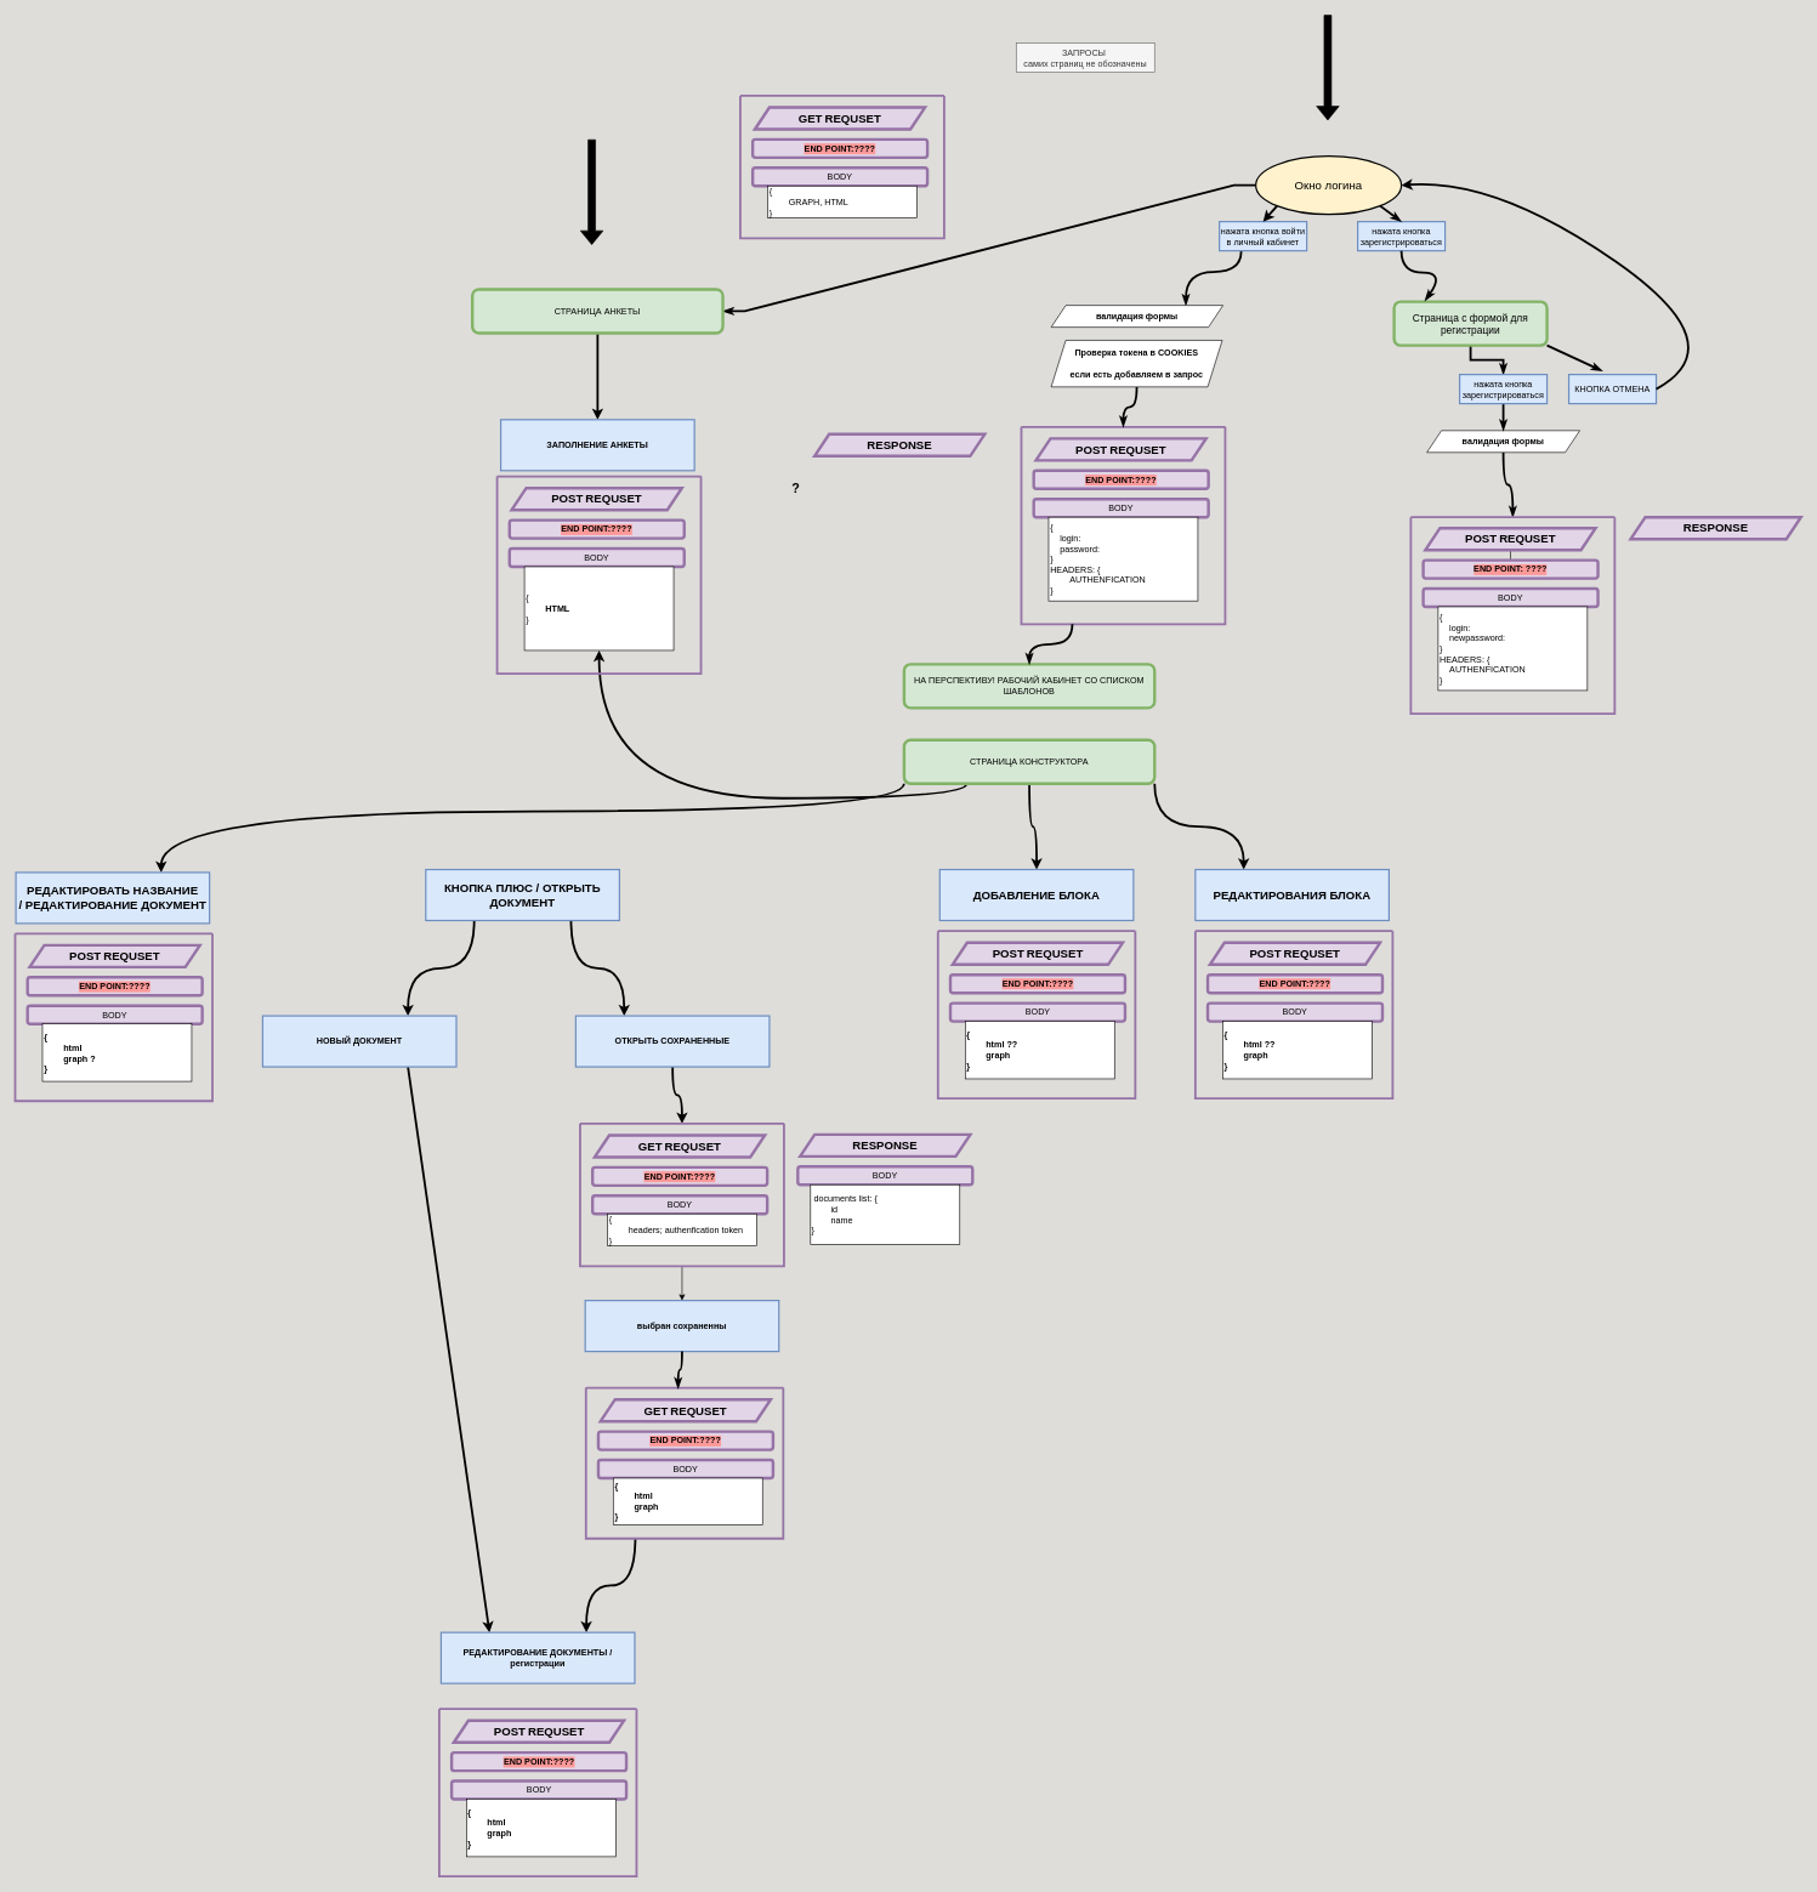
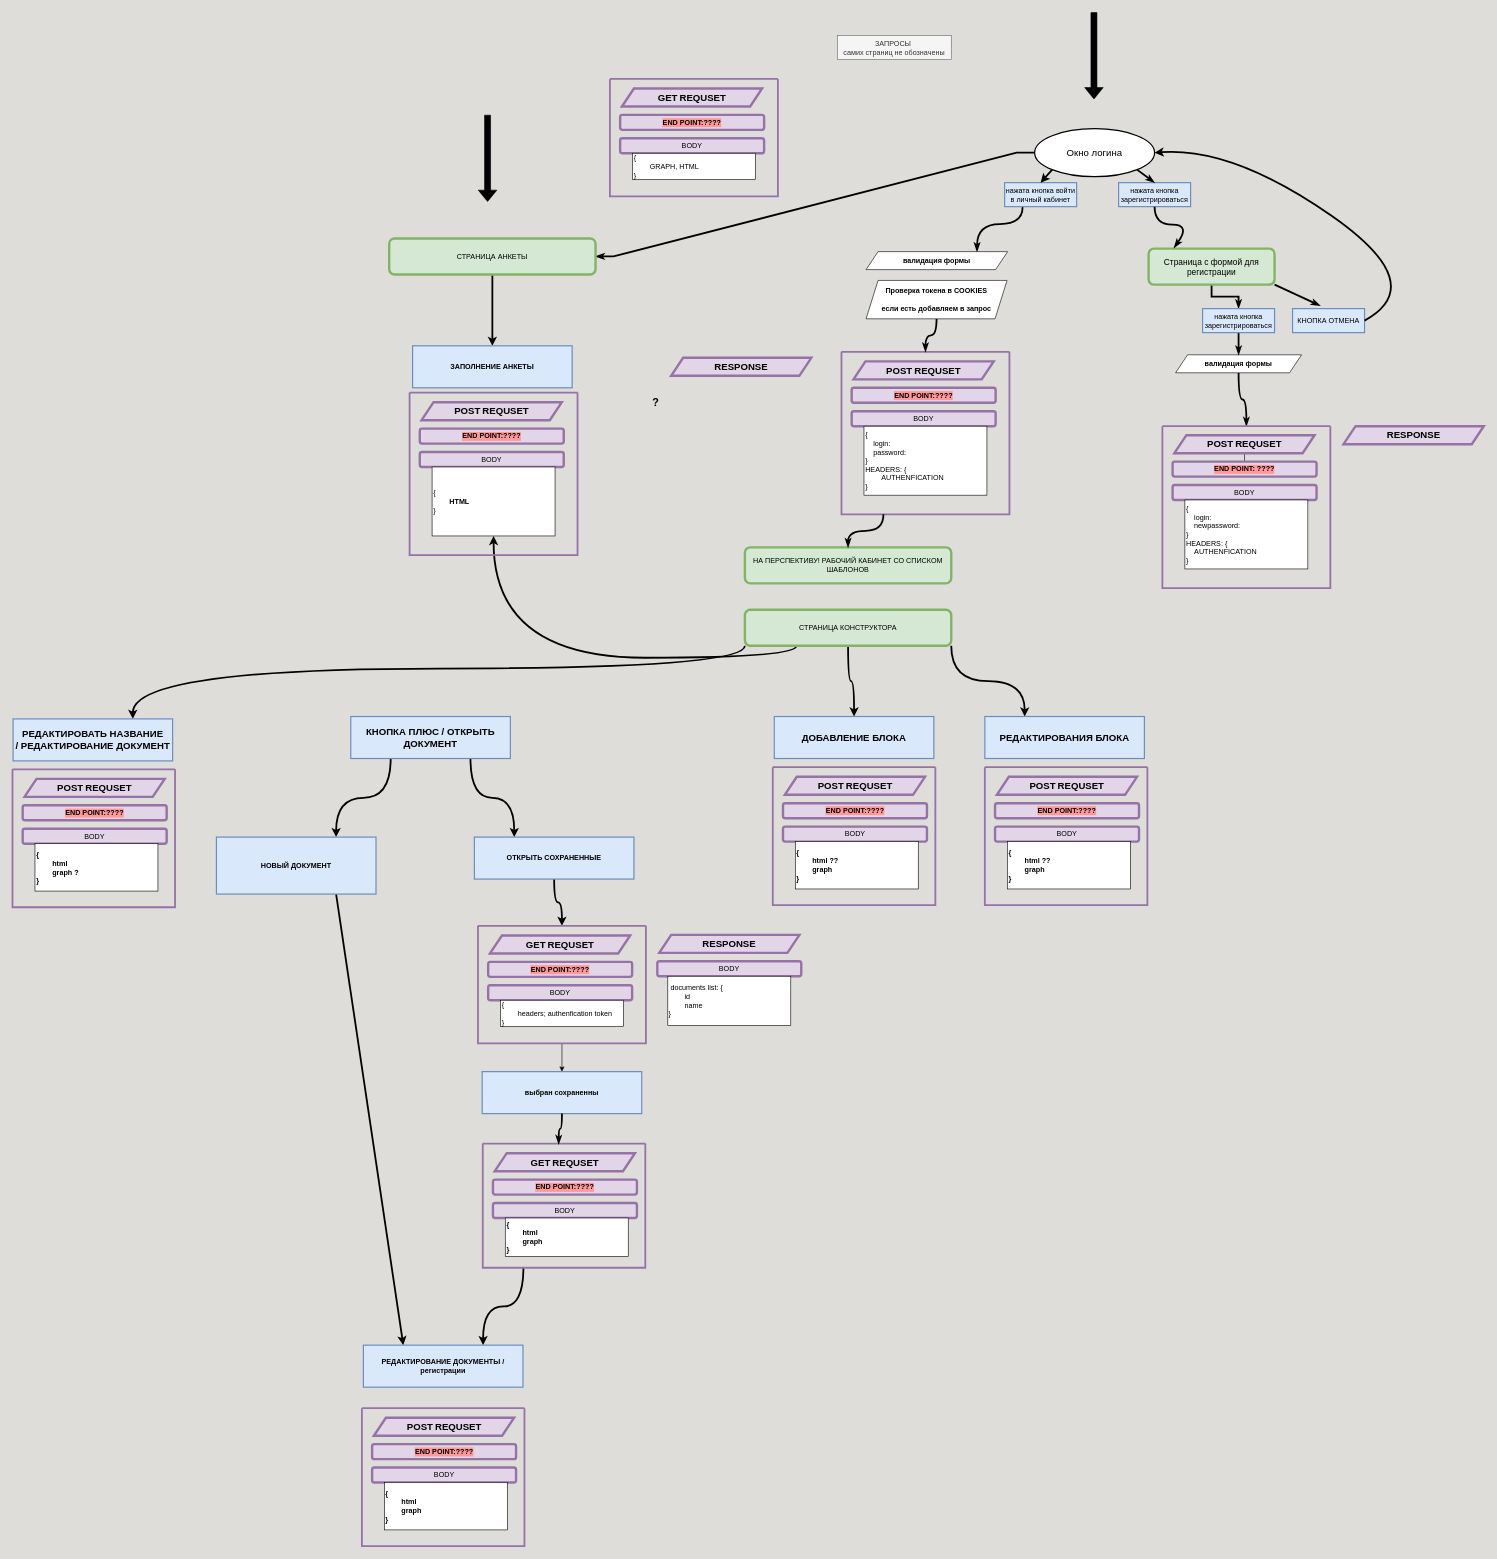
- <mxCell id="3" value="&lt;font style=&quot;font-size: 16px;&quot;&gt;Окно логина&lt;/font&gt;" style="ellipse;whiteSpace=wrap;html=1;strokeWidth=2;strokeColor=#000000;fillColor=#fff2cc;" vertex="1" parent="1"><mxGeometry x="1724" y="214" width="200" height="80" as="geometry" /></mxCell>
+ <mxCell id="3" value="&lt;font style=&quot;font-size: 16px;&quot;&gt;Окно логина&lt;/font&gt;" style="ellipse;whiteSpace=wrap;html=1;strokeWidth=2;strokeColor=#000000;" vertex="1" parent="1"><mxGeometry x="1724" y="214" width="200" height="80" as="geometry" /></mxCell>
- <mxCell id="48" value="&lt;b&gt;НОВЫЙ ДОКУМЕНТ&lt;br&gt;&lt;/b&gt;" style="text;html=1;align=center;verticalAlign=middle;whiteSpace=wrap;rounded=0;fillColor=#dae8fc;strokeColor=#6c8ebf;strokeWidth=2;" vertex="1" parent="1"><mxGeometry x="360" y="1395" width="266" height="70" as="geometry" /></mxCell>
+ <mxCell id="48" value="&lt;b&gt;НОВЫЙ ДОКУМЕНТ&lt;br&gt;&lt;/b&gt;" style="text;html=1;align=center;verticalAlign=middle;whiteSpace=wrap;rounded=0;fillColor=#dae8fc;strokeColor=#6c8ebf;strokeWidth=2;" vertex="1" parent="1"><mxGeometry x="360" y="1395" width="266" height="95" as="geometry" /></mxCell>
